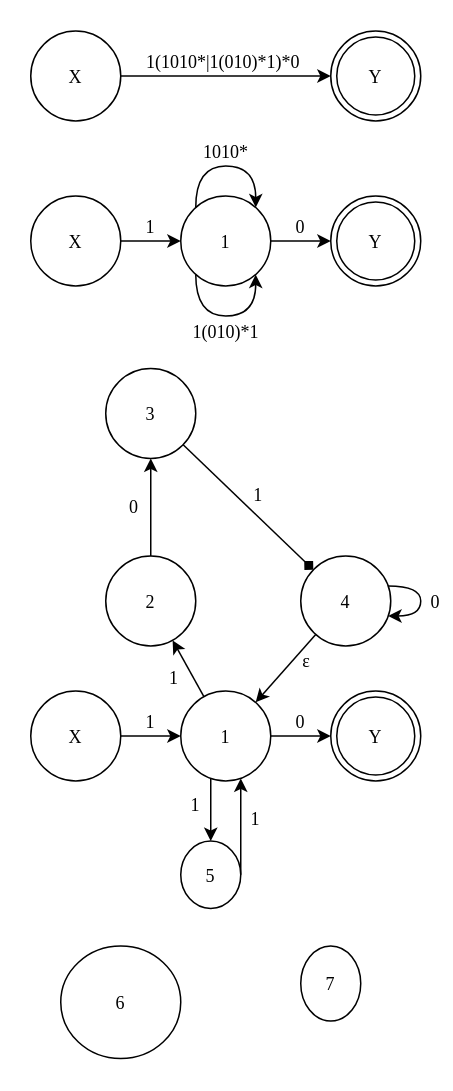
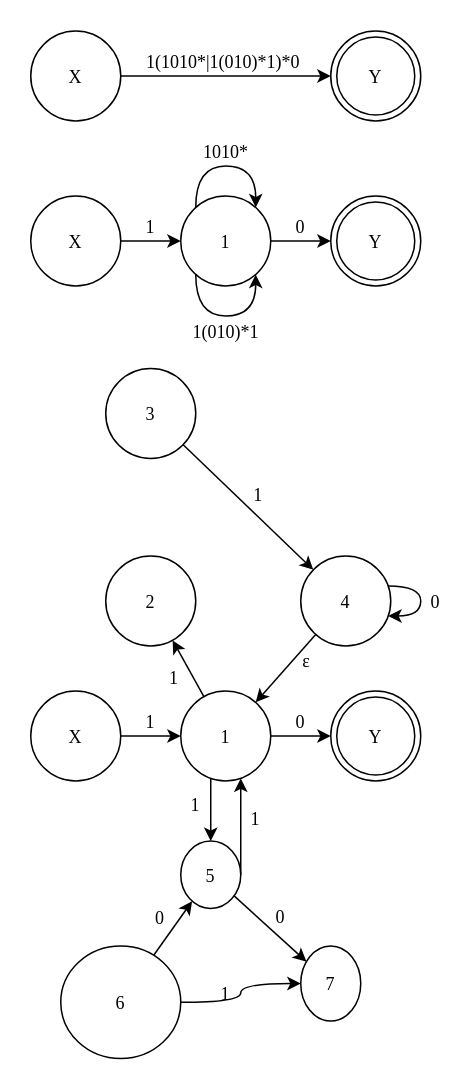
- <mxCell id="19" value="0" style="edgeStyle=none;rounded=0;orthogonalLoop=1;jettySize=auto;fontFamily=Times New Roman;labelBackgroundColor=none;fontSize=12;" parent="1" source="20" target="22" edge="1"><mxGeometry x="0.027" y="11" relative="1" as="geometry"><mxPoint as="offset" /></mxGeometry></mxCell>
- <mxCell id="21" value="1" style="edgeStyle=none;rounded=0;orthogonalLoop=1;jettySize=auto;fontFamily=Times New Roman;labelBackgroundColor=none;fontSize=12;endArrow=diamond;" parent="1" source="22" target="24" edge="1"><mxGeometry x="-0.027" y="11" relative="1" as="geometry"><mxPoint as="offset" /></mxGeometry></mxCell>
+ <mxCell id="21" value="1" style="edgeStyle=none;rounded=0;orthogonalLoop=1;jettySize=auto;fontFamily=Times New Roman;labelBackgroundColor=none;fontSize=12;" parent="1" source="22" target="24" edge="1"><mxGeometry x="-0.027" y="11" relative="1" as="geometry"><mxPoint as="offset" /></mxGeometry></mxCell>
+ <mxCell id="28" value="0" style="edgeStyle=none;rounded=0;orthogonalLoop=1;jettySize=auto;fontFamily=Times New Roman;labelBackgroundColor=none;fontSize=12;" parent="1" source="30" target="31" edge="1"><mxGeometry x="-0.027" y="11" relative="1" as="geometry"><mxPoint as="offset" /></mxGeometry></mxCell>
+ <mxCell id="26" value="0" style="edgeStyle=none;rounded=0;orthogonalLoop=1;jettySize=auto;fontFamily=Times New Roman;labelBackgroundColor=none;fontSize=12;" parent="1" source="27" target="30" edge="1"><mxGeometry x="0.027" y="11" relative="1" as="geometry"><mxPoint as="offset" /></mxGeometry></mxCell>
+ <mxCell id="32" value="1" style="edgeStyle=orthogonalEdgeStyle;rounded=0;orthogonalLoop=1;jettySize=auto;fontFamily=Times New Roman;curved=1;labelBackgroundColor=none;fontSize=12;" parent="1" source="27" target="31" edge="1"><mxGeometry y="10" relative="1" as="geometry"><mxPoint as="offset" /></mxGeometry></mxCell>
